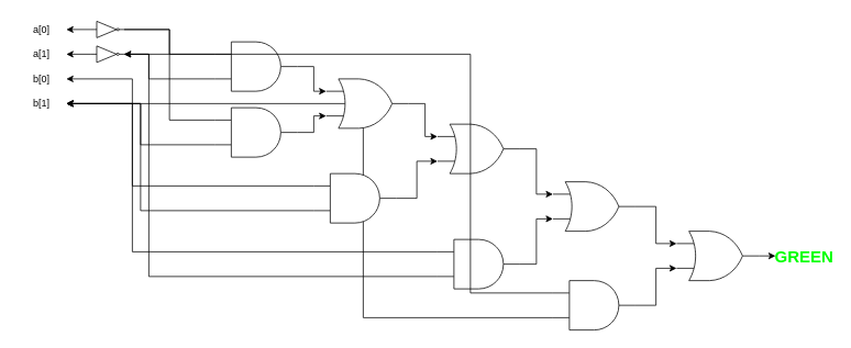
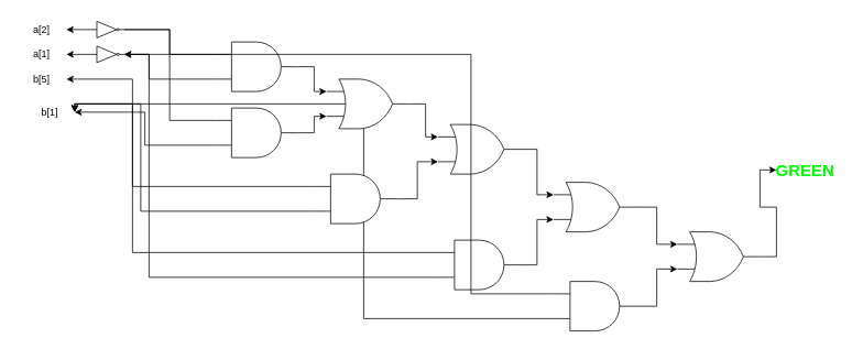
- <mxCell id="21" value="a[0]" style="text;html=1;align=center;verticalAlign=middle;whiteSpace=wrap;rounded=0;" parent="1" vertex="1"><mxGeometry y="20" width="60" height="30" as="geometry" x="20" /></mxCell>
+ <mxCell id="21" value="a[2]" style="text;html=1;align=center;verticalAlign=middle;whiteSpace=wrap;rounded=0;" parent="1" vertex="1"><mxGeometry y="20" width="60" height="30" as="geometry" x="20" /></mxCell>
- <mxCell id="18" value="b[0]" style="text;html=1;align=center;verticalAlign=middle;whiteSpace=wrap;rounded=0;" parent="1" vertex="1"><mxGeometry y="80" width="60" height="30" as="geometry" x="20" /></mxCell>
+ <mxCell id="18" value="b[5]" style="text;html=1;align=center;verticalAlign=middle;whiteSpace=wrap;rounded=0;" parent="1" vertex="1"><mxGeometry y="80" width="60" height="30" as="geometry" x="20" /></mxCell>
- <mxCell id="22" value="b[1]" style="text;html=1;align=center;verticalAlign=middle;whiteSpace=wrap;rounded=0;" parent="1" vertex="1"><mxGeometry y="110" width="60" height="30" as="geometry" x="20" /></mxCell>
+ <mxCell id="22" value="b[1]" style="text;html=1;align=center;verticalAlign=middle;whiteSpace=wrap;rounded=0;" parent="1" vertex="1"><mxGeometry x="30" y="120" width="60" height="30" as="geometry" /></mxCell>
- <mxCell id="26" value="&lt;b&gt;&lt;font style=&quot;font-size: 20px; color: rgb(0, 255, 0);&quot;&gt;GREEN&lt;/font&gt;&lt;/b&gt;" style="text;html=1;align=center;verticalAlign=middle;whiteSpace=wrap;rounded=0;" parent="1" vertex="1"><mxGeometry x="940" y="295" width="70" height="30" as="geometry" /></mxCell>
+ <mxCell id="26" value="&lt;b&gt;&lt;font style=&quot;font-size: 20px; color: rgb(0, 255, 0);&quot;&gt;GREEN&lt;/font&gt;&lt;/b&gt;" style="text;html=1;align=center;verticalAlign=middle;whiteSpace=wrap;rounded=0;" parent="1" vertex="1"><mxGeometry x="940" y="190" width="70" height="30" as="geometry" /></mxCell>
